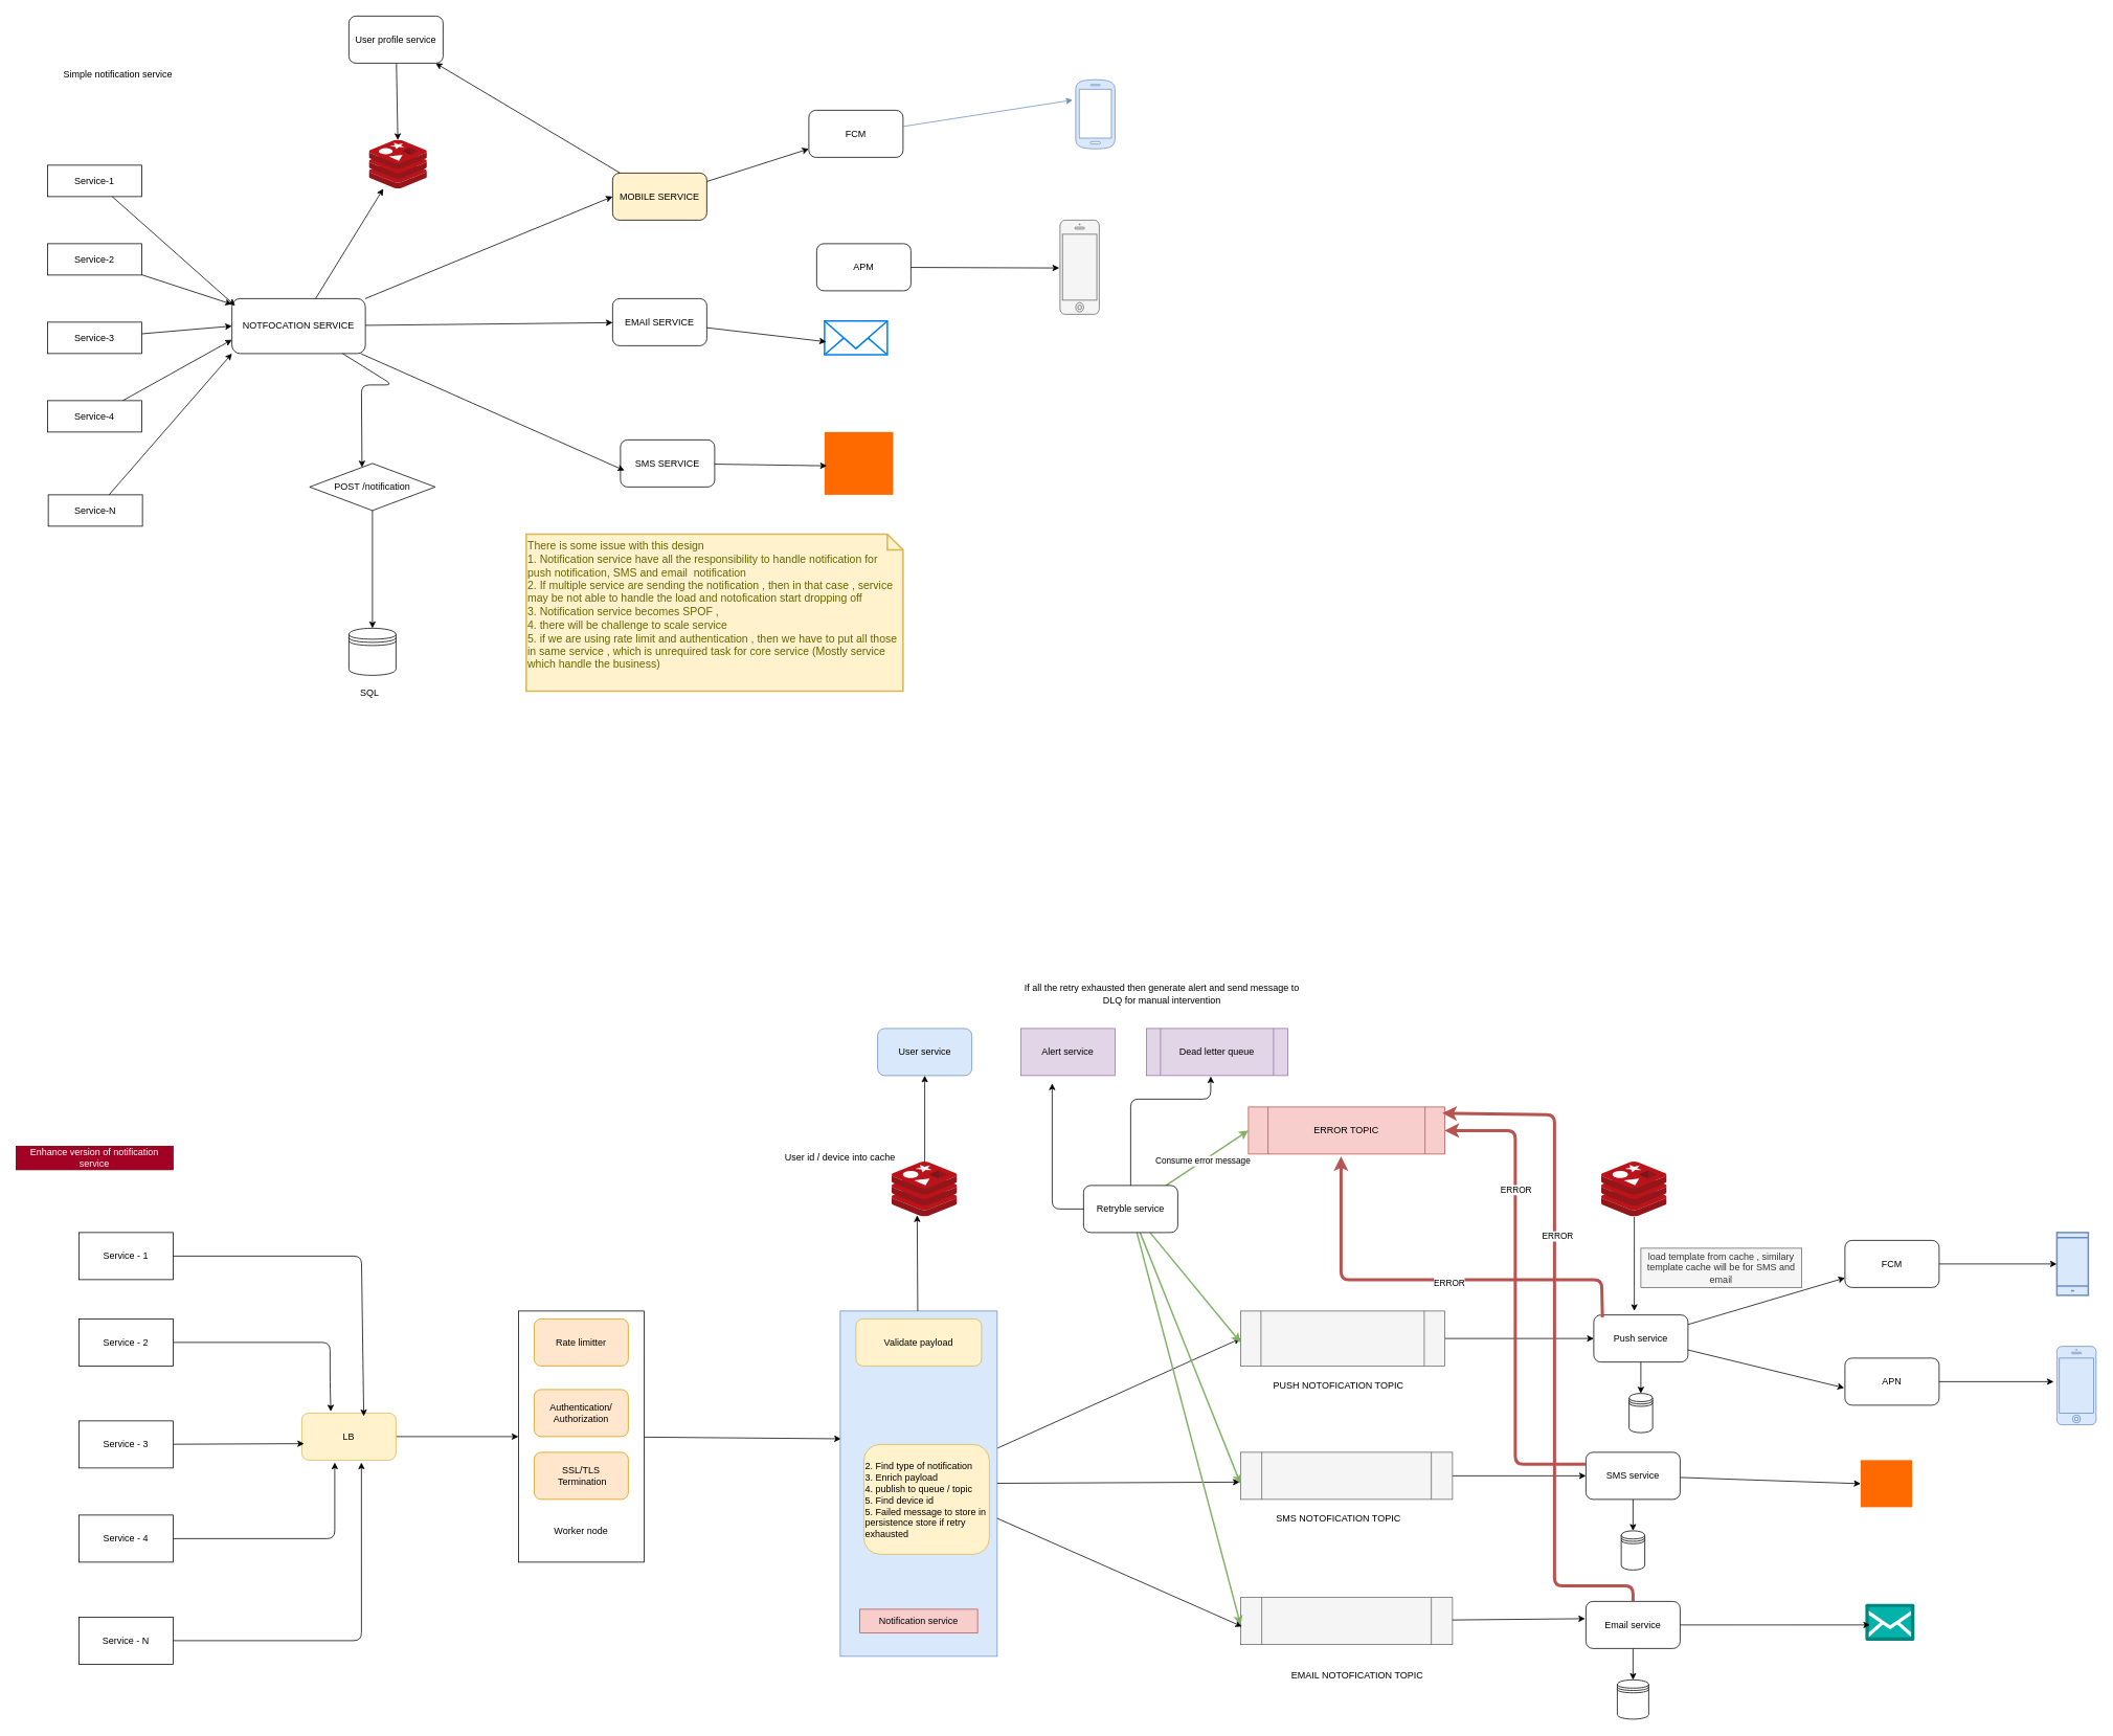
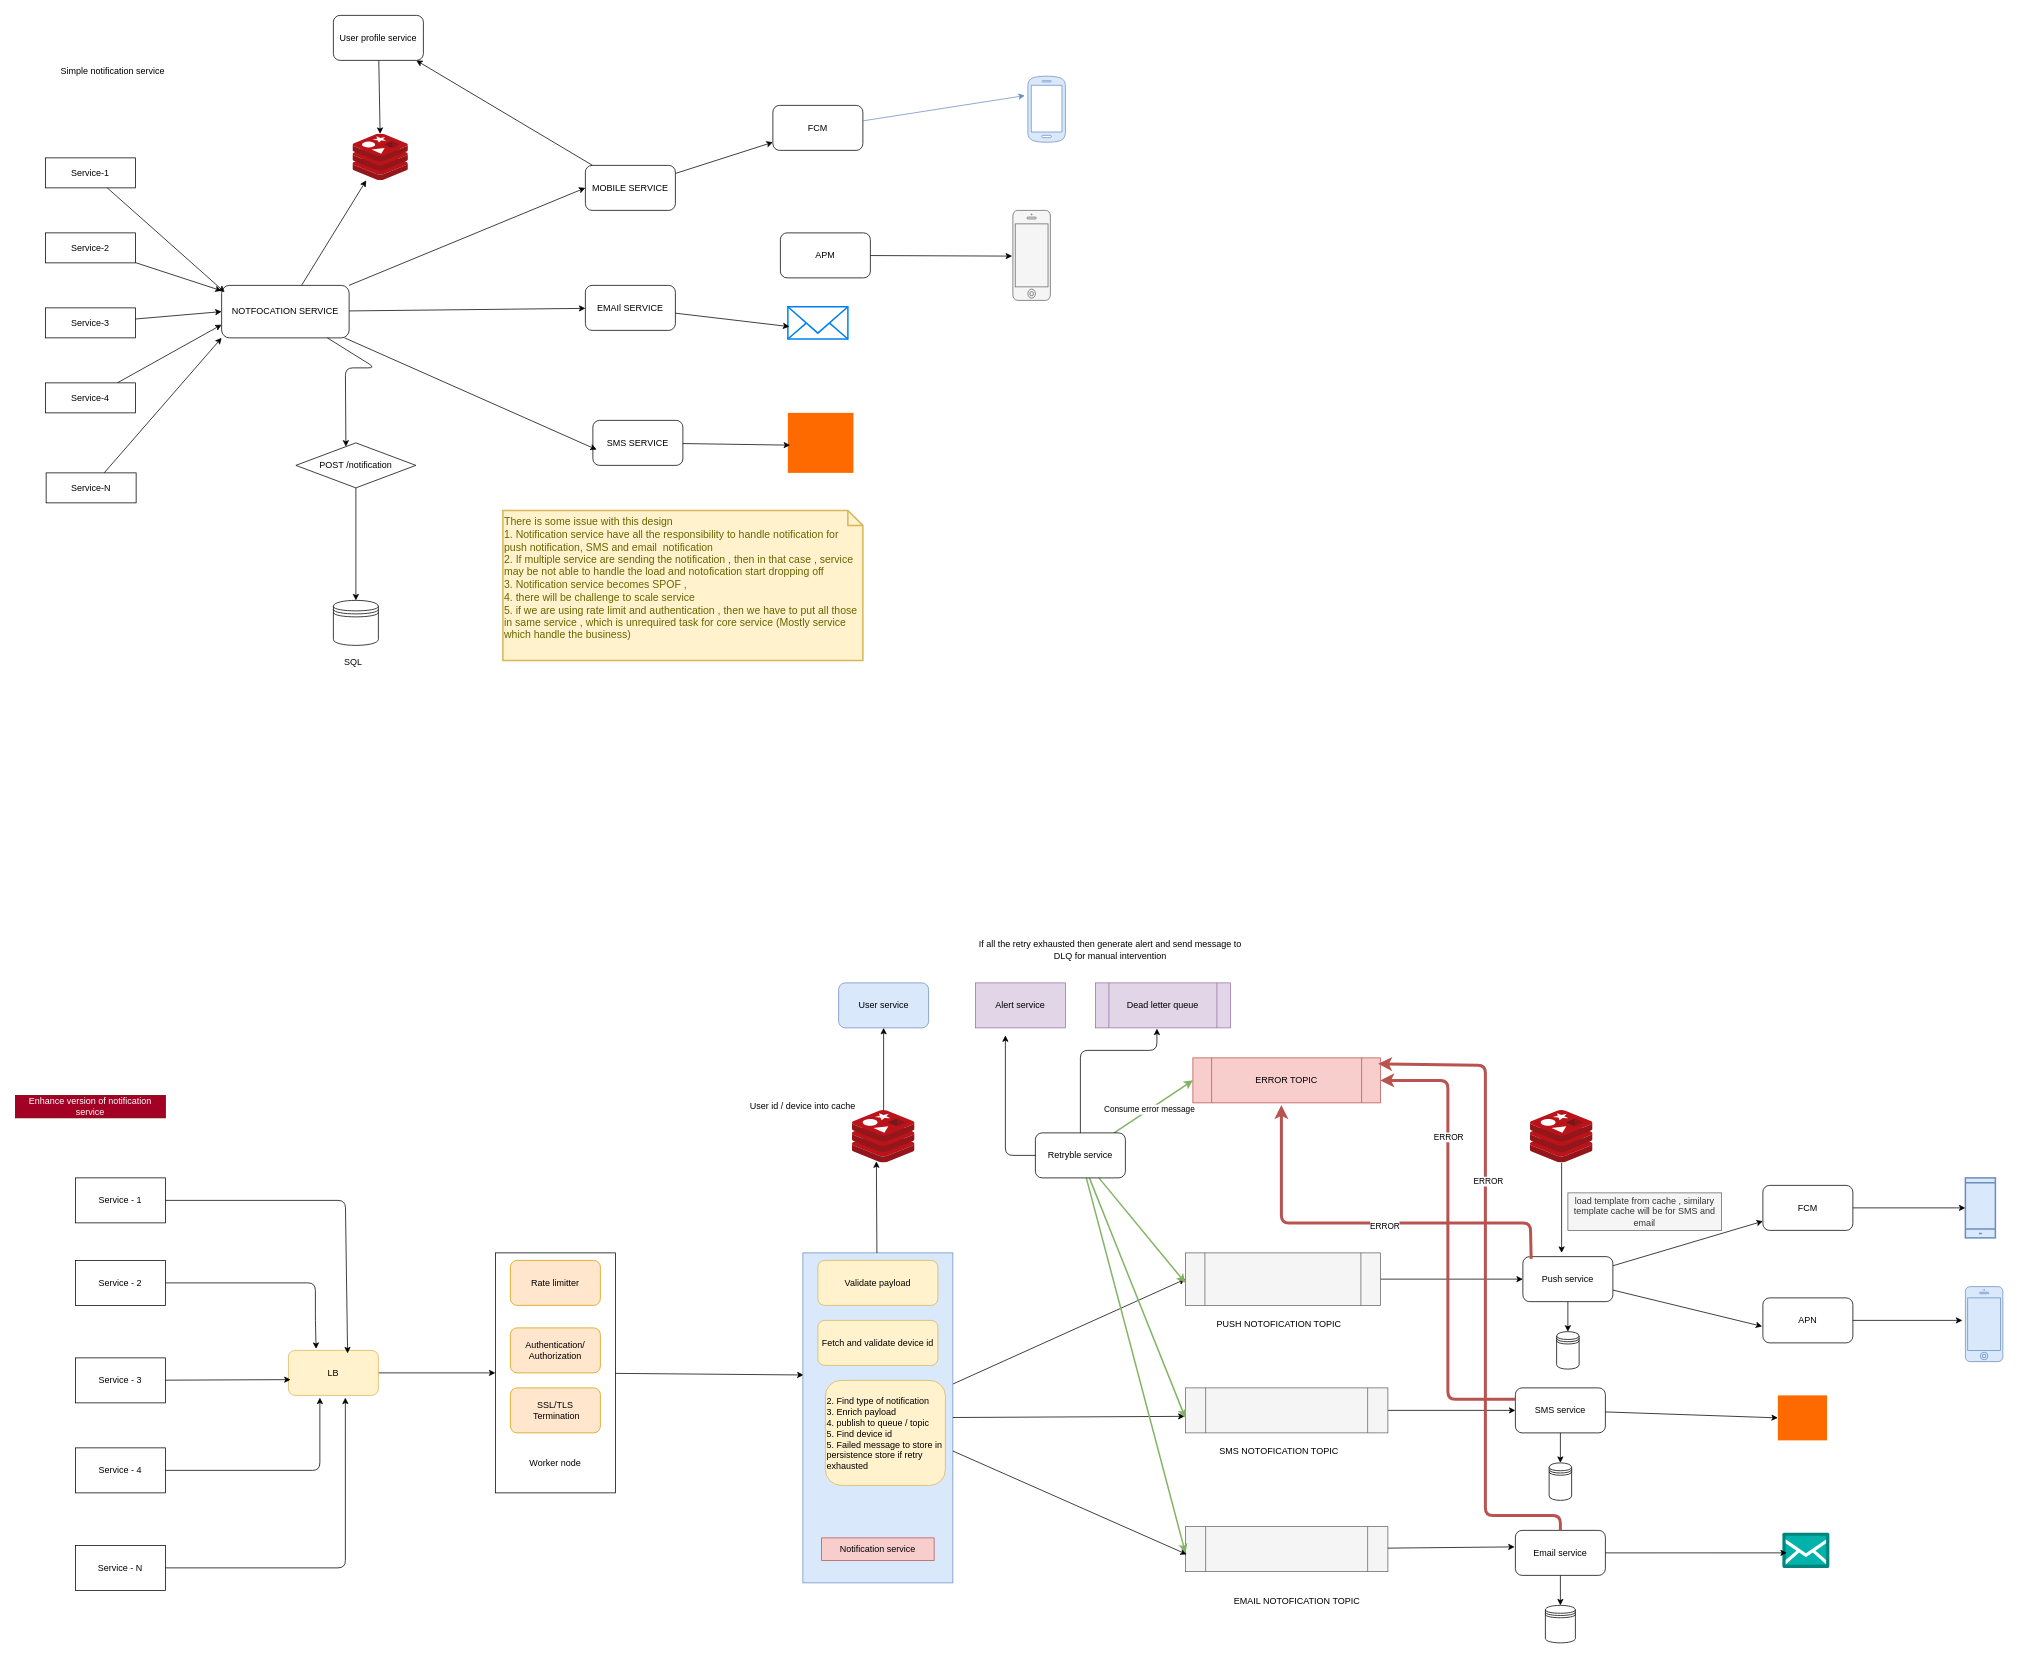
- <mxCell id="18" value="MOBILE SERVICE" style="rounded=1;whiteSpace=wrap;html=1;fillColor=#fff2cc;" parent="1" vertex="1"><mxGeometry x="780" y="220" width="120" height="60" as="geometry" /></mxCell>
+ <mxCell id="18" value="MOBILE SERVICE" style="rounded=1;whiteSpace=wrap;html=1;" parent="1" vertex="1"><mxGeometry x="780" y="220" width="120" height="60" as="geometry" /></mxCell>
+ <mxCell id="64" value="Fetch and validate device id" style="rounded=1;whiteSpace=wrap;html=1;strokeColor=#d6b656;align=center;verticalAlign=middle;fontFamily=Helvetica;fontSize=12;fillColor=#fff2cc;" parent="1" vertex="1"><mxGeometry x="1090" y="1760" width="160" height="60" as="geometry" /></mxCell>
